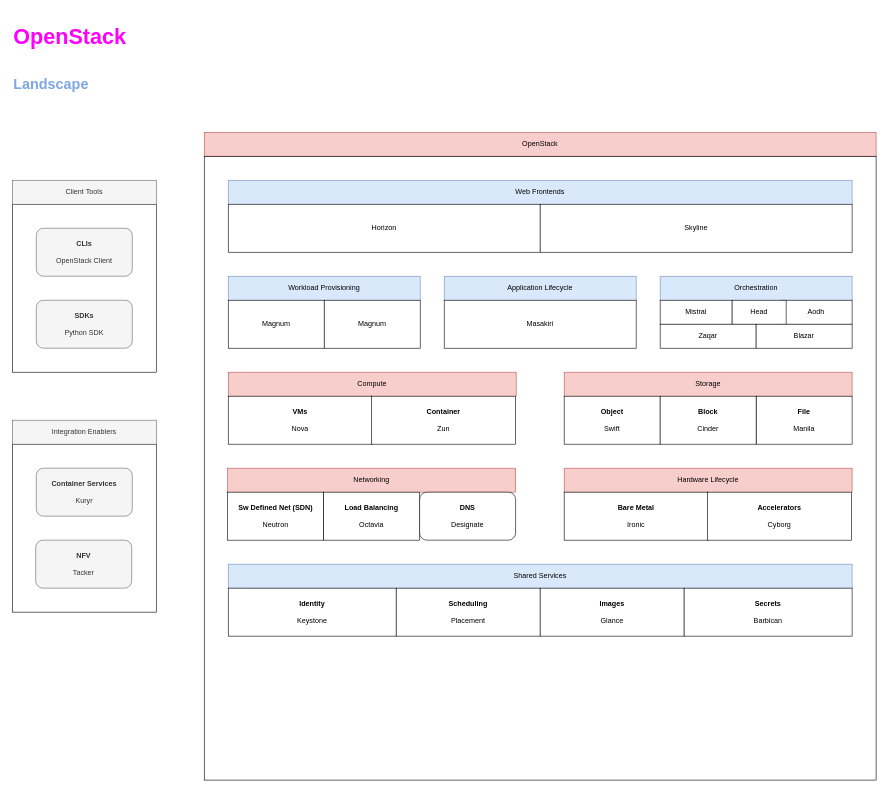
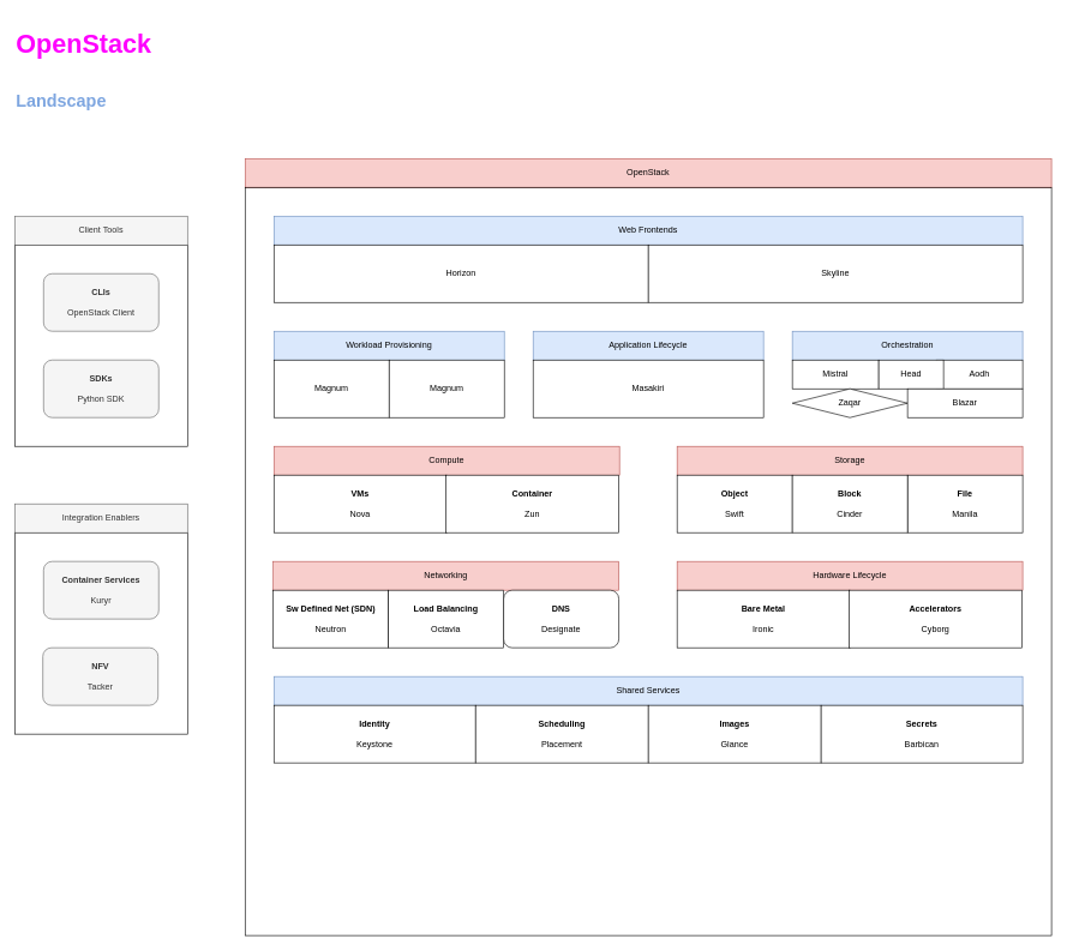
- <mxCell id="30" value="Zaqar" style="rounded=0;whiteSpace=wrap;html=1;" vertex="1" parent="1"><mxGeometry x="1100" y="540" width="160" height="40" as="geometry" /></mxCell>
+ <mxCell id="30" value="Zaqar" style="rhombus;whiteSpace=wrap;html=1;" vertex="1" parent="1"><mxGeometry x="1100" y="540" width="160" height="40" as="geometry" /></mxCell>
